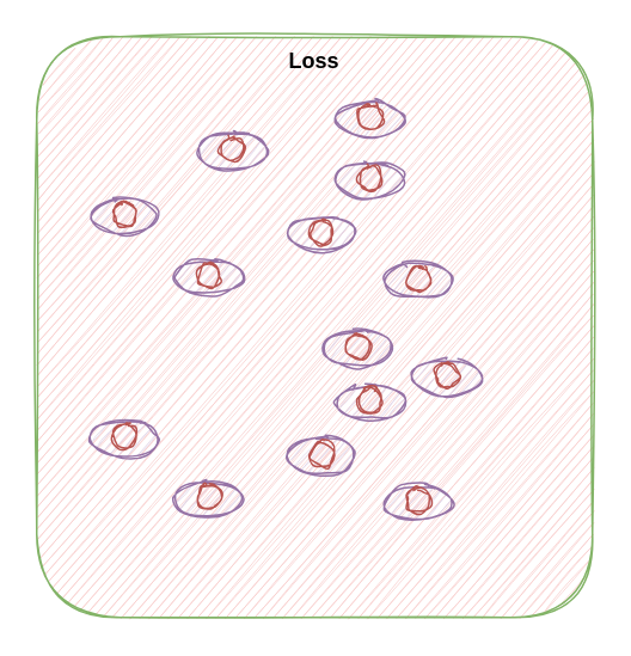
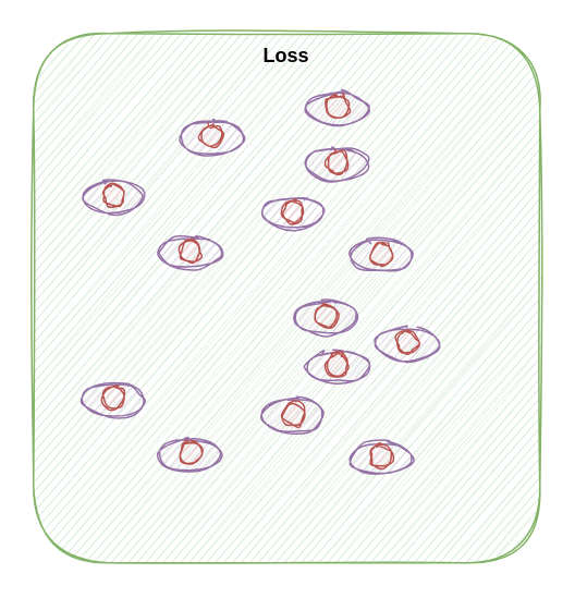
- <mxCell id="2" value="&lt;b&gt;Loss&lt;/b&gt;" style="rounded=1;whiteSpace=wrap;html=1;sketch=1;fillColor=#f8cecc;strokeColor=#82b366;verticalAlign=top;" parent="1" vertex="1"><mxGeometry x="20" y="20" width="310" height="324" as="geometry" /></mxCell>
+ <mxCell id="2" value="&lt;b&gt;Loss&lt;/b&gt;" style="rounded=1;whiteSpace=wrap;html=1;sketch=1;fillColor=#d5e8d4;strokeColor=#82b366;verticalAlign=top;" parent="1" vertex="1"><mxGeometry x="20" y="20" width="310" height="324" as="geometry" /></mxCell>
